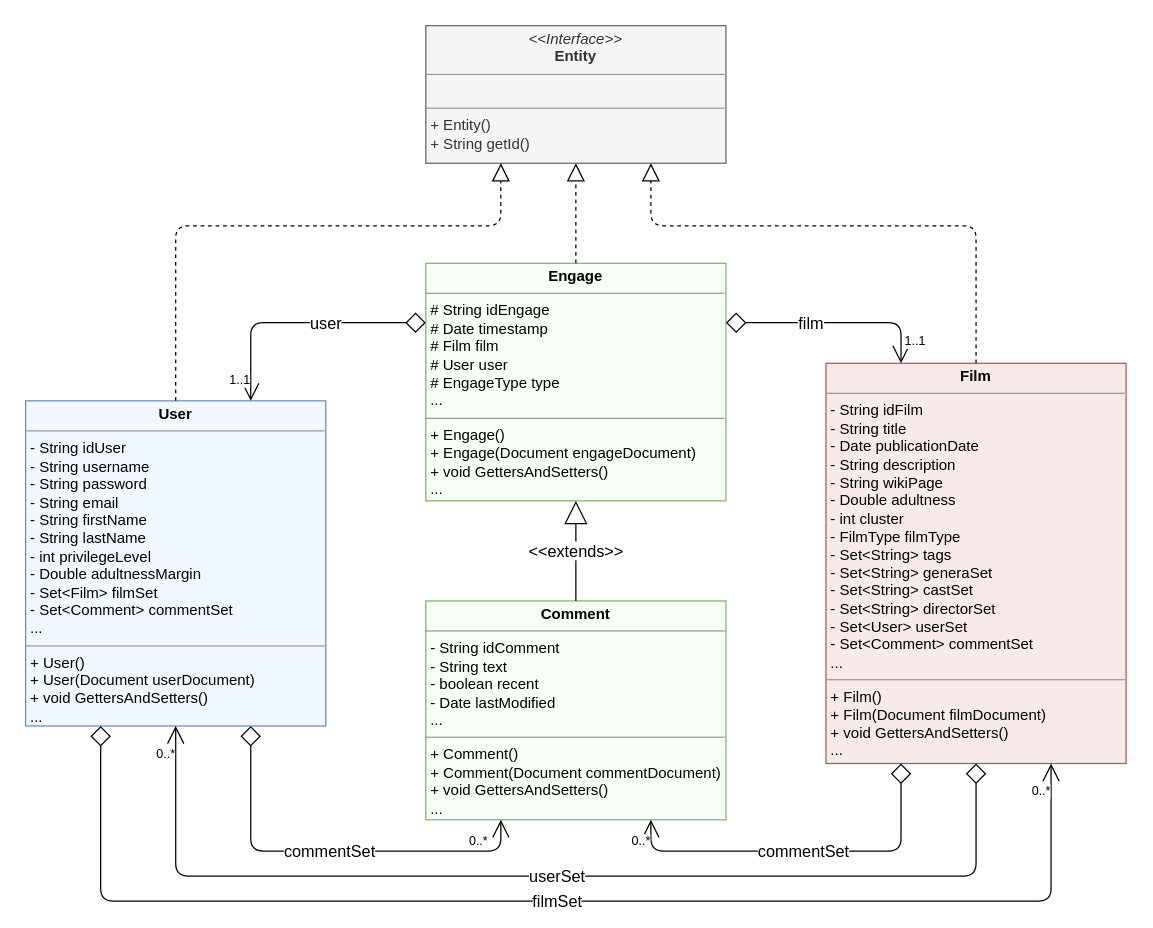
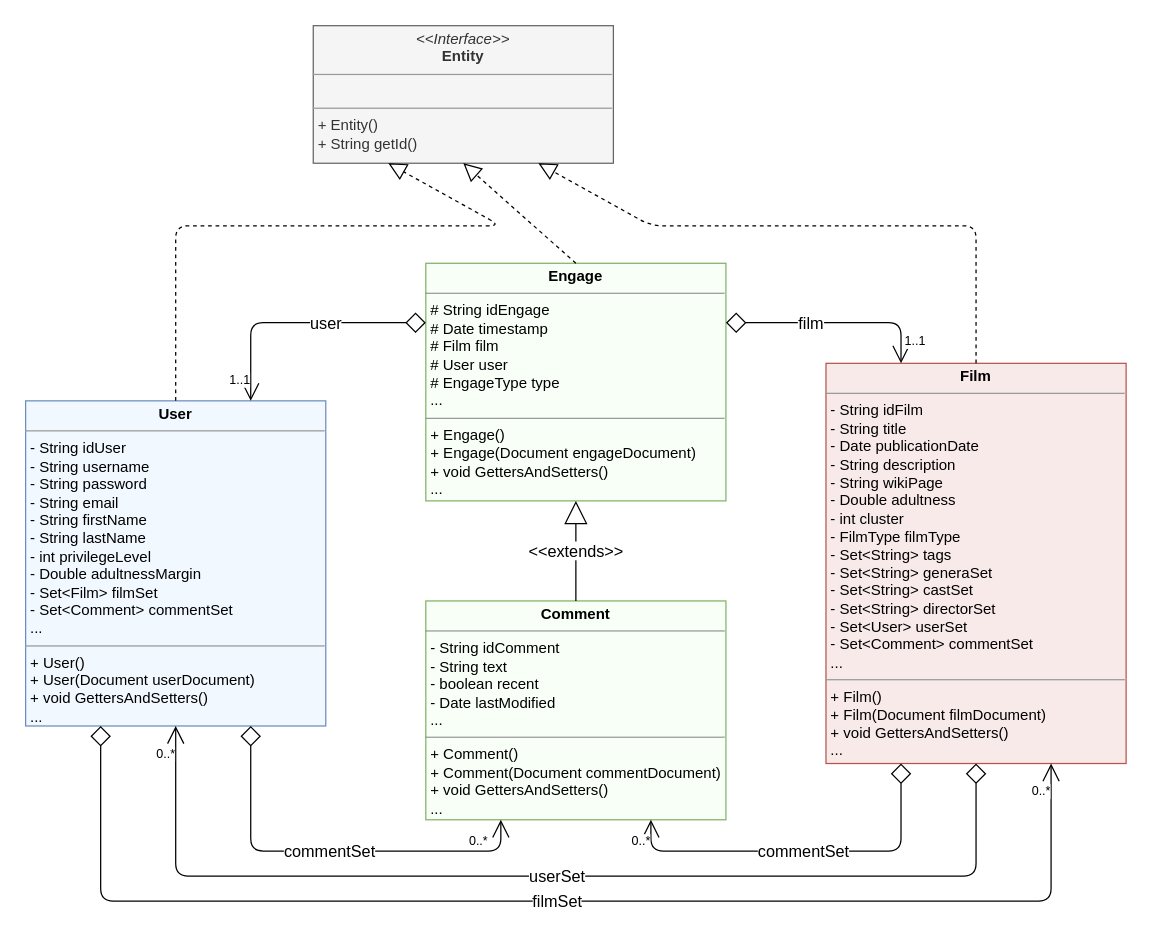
- <mxCell id="4" value="&lt;p style=&quot;margin: 0px ; margin-top: 4px ; text-align: center&quot;&gt;&lt;i&gt;&amp;lt;&amp;lt;Interface&amp;gt;&amp;gt;&lt;/i&gt;&lt;br&gt;&lt;b&gt;Entity&lt;/b&gt;&lt;/p&gt;&lt;hr size=&quot;1&quot;&gt;&lt;p style=&quot;margin: 0px ; margin-left: 4px&quot;&gt;&lt;br&gt;&lt;/p&gt;&lt;hr size=&quot;1&quot;&gt;&lt;p style=&quot;margin: 0px ; margin-left: 4px&quot;&gt;+ Entity()&lt;/p&gt;&lt;p style=&quot;margin: 0px ; margin-left: 4px&quot;&gt;+&amp;nbsp;String getId()&lt;/p&gt;" style="verticalAlign=top;align=left;overflow=fill;fontSize=12;fontFamily=Helvetica;html=1;fillColor=#f5f5f5;strokeColor=#666666;fontColor=#333333;" vertex="1" parent="1"><mxGeometry x="340" y="20" width="240" height="110" as="geometry" /></mxCell>
+ <mxCell id="4" value="&lt;p style=&quot;margin: 0px ; margin-top: 4px ; text-align: center&quot;&gt;&lt;i&gt;&amp;lt;&amp;lt;Interface&amp;gt;&amp;gt;&lt;/i&gt;&lt;br&gt;&lt;b&gt;Entity&lt;/b&gt;&lt;/p&gt;&lt;hr size=&quot;1&quot;&gt;&lt;p style=&quot;margin: 0px ; margin-left: 4px&quot;&gt;&lt;br&gt;&lt;/p&gt;&lt;hr size=&quot;1&quot;&gt;&lt;p style=&quot;margin: 0px ; margin-left: 4px&quot;&gt;+ Entity()&lt;/p&gt;&lt;p style=&quot;margin: 0px ; margin-left: 4px&quot;&gt;+&amp;nbsp;String getId()&lt;/p&gt;" style="verticalAlign=top;align=left;overflow=fill;fontSize=12;fontFamily=Helvetica;html=1;fillColor=#f5f5f5;strokeColor=#666666;fontColor=#333333;" vertex="1" parent="1"><mxGeometry x="250" y="20" width="240" height="110" as="geometry" /></mxCell>
